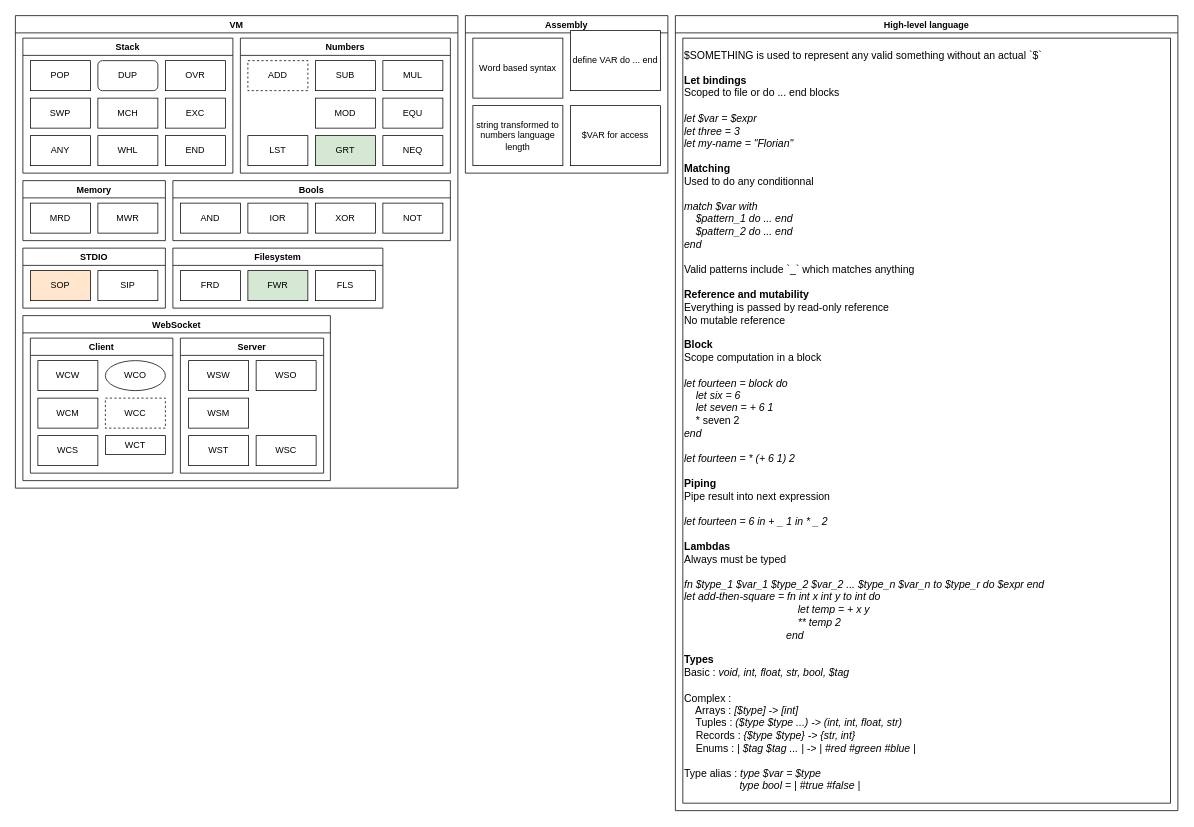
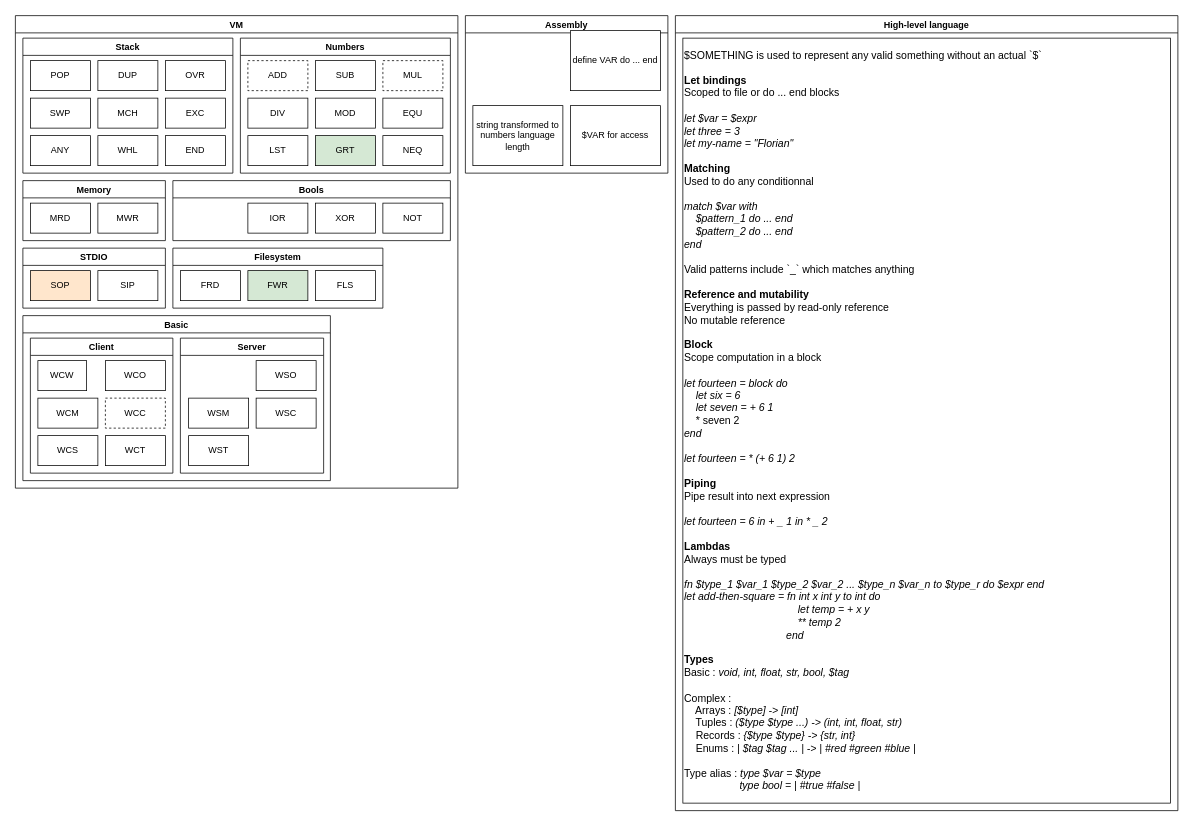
- <mxCell id="56" value="Word based syntax" style="rounded=0;whiteSpace=wrap;html=1;" vertex="1" parent="52"><mxGeometry x="10" y="30" width="120" height="80" as="geometry" /></mxCell>
- <mxCell id="5" value="DUP" style="whiteSpace=wrap;html=1;rounded=1;" vertex="1" parent="3"><mxGeometry x="100" y="30" width="80" height="40" as="geometry" /></mxCell>
+ <mxCell id="5" value="DUP" style="rounded=0;whiteSpace=wrap;html=1;" vertex="1" parent="3"><mxGeometry x="100" y="30" width="80" height="40" as="geometry" /></mxCell>
- <mxCell id="16" value="MUL" style="rounded=0;whiteSpace=wrap;html=1;" vertex="1" parent="13"><mxGeometry x="190" y="30" width="80" height="40" as="geometry" /></mxCell>
+ <mxCell id="16" value="MUL" style="rounded=0;whiteSpace=wrap;html=1;dashed=1;" vertex="1" parent="13"><mxGeometry x="190" y="30" width="80" height="40" as="geometry" /></mxCell>
+ <mxCell id="17" value="DIV" style="rounded=0;whiteSpace=wrap;html=1;" vertex="1" parent="13"><mxGeometry x="10" y="80" width="80" height="40" as="geometry" /></mxCell>
- <mxCell id="24" value="AND" style="rounded=0;whiteSpace=wrap;html=1;" vertex="1" parent="23"><mxGeometry x="10" y="30" width="80" height="40" as="geometry" /></mxCell>
- <mxCell id="38" value="WebSocket" style="swimlane;" vertex="1" parent="2"><mxGeometry x="10" y="400" width="410" height="220" as="geometry" /></mxCell>
+ <mxCell id="38" value="Basic" style="swimlane;" vertex="1" parent="2"><mxGeometry x="10" y="400" width="410" height="220" as="geometry" /></mxCell>
- <mxCell id="40" value="WCW" style="rounded=0;whiteSpace=wrap;html=1;" vertex="1" parent="39"><mxGeometry x="10" y="30" width="80" height="40" as="geometry" /></mxCell>
+ <mxCell id="40" value="WCW" style="rounded=0;whiteSpace=wrap;html=1;" vertex="1" parent="39"><mxGeometry x="10" y="30" width="65" height="40" as="geometry" /></mxCell>
- <mxCell id="45" value="WCO" style="ellipse;whiteSpace=wrap;html=1;" vertex="1" parent="39"><mxGeometry x="100" y="30" width="80" height="40" as="geometry" /></mxCell>
+ <mxCell id="45" value="WCO" style="rounded=0;whiteSpace=wrap;html=1;" vertex="1" parent="39"><mxGeometry x="100" y="30" width="80" height="40" as="geometry" /></mxCell>
- <mxCell id="47" value="WSW" style="rounded=0;whiteSpace=wrap;html=1;" vertex="1" parent="46"><mxGeometry x="11" y="30" width="80" height="40" as="geometry" /></mxCell>
- <mxCell id="42" value="WCT" style="rounded=0;whiteSpace=wrap;html=1;" vertex="1" parent="39"><mxGeometry x="100" y="130" width="80" height="25" as="geometry" /></mxCell>
+ <mxCell id="42" value="WCT" style="rounded=0;whiteSpace=wrap;html=1;" vertex="1" parent="39"><mxGeometry x="100" y="130" width="80" height="40" as="geometry" /></mxCell>
- <mxCell id="51" value="WSC" style="rounded=0;whiteSpace=wrap;html=1;" vertex="1" parent="46"><mxGeometry x="101" y="130" width="80" height="40" as="geometry" /></mxCell>
+ <mxCell id="51" value="WSC" style="rounded=0;whiteSpace=wrap;html=1;" vertex="1" parent="46"><mxGeometry x="101" y="80" width="80" height="40" as="geometry" /></mxCell>
